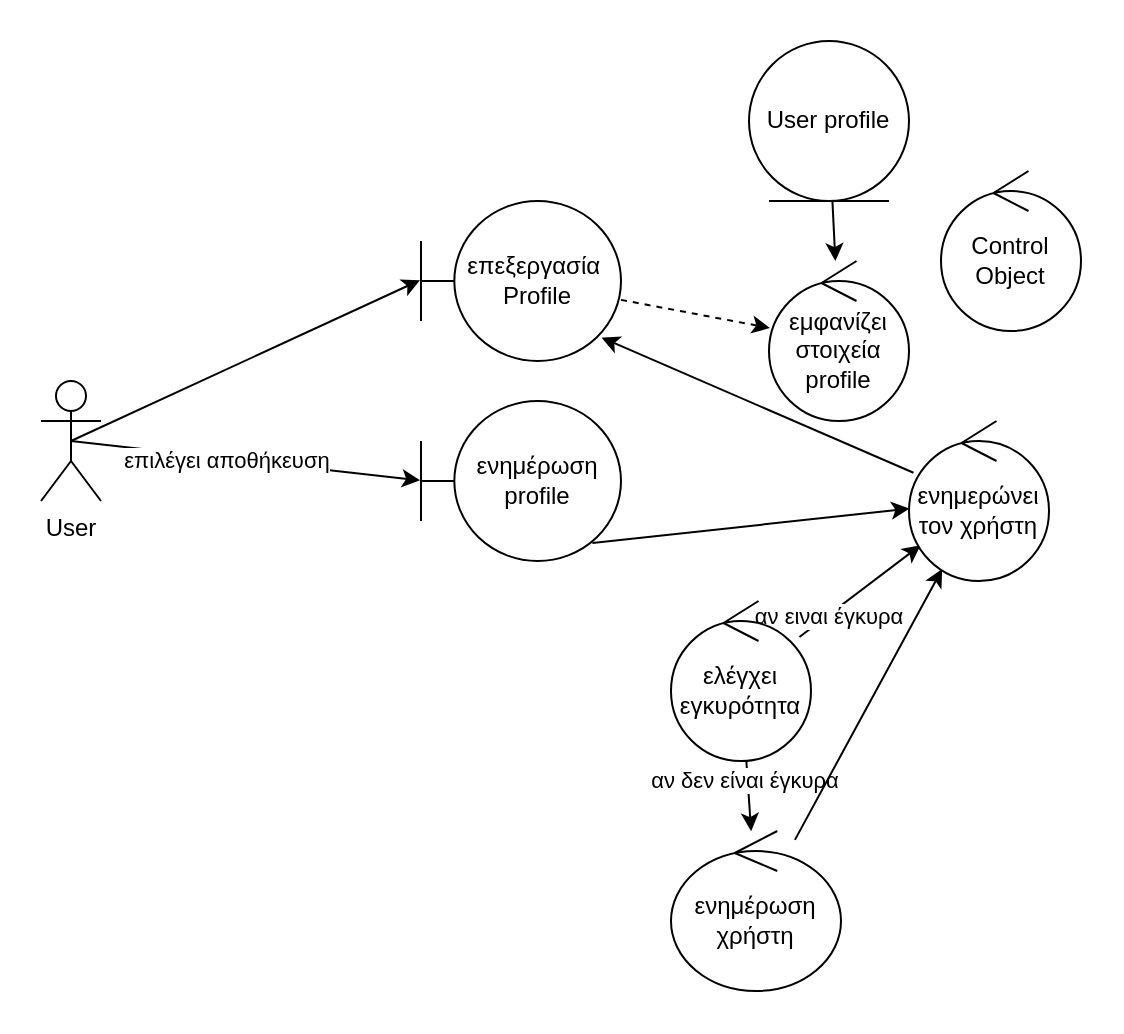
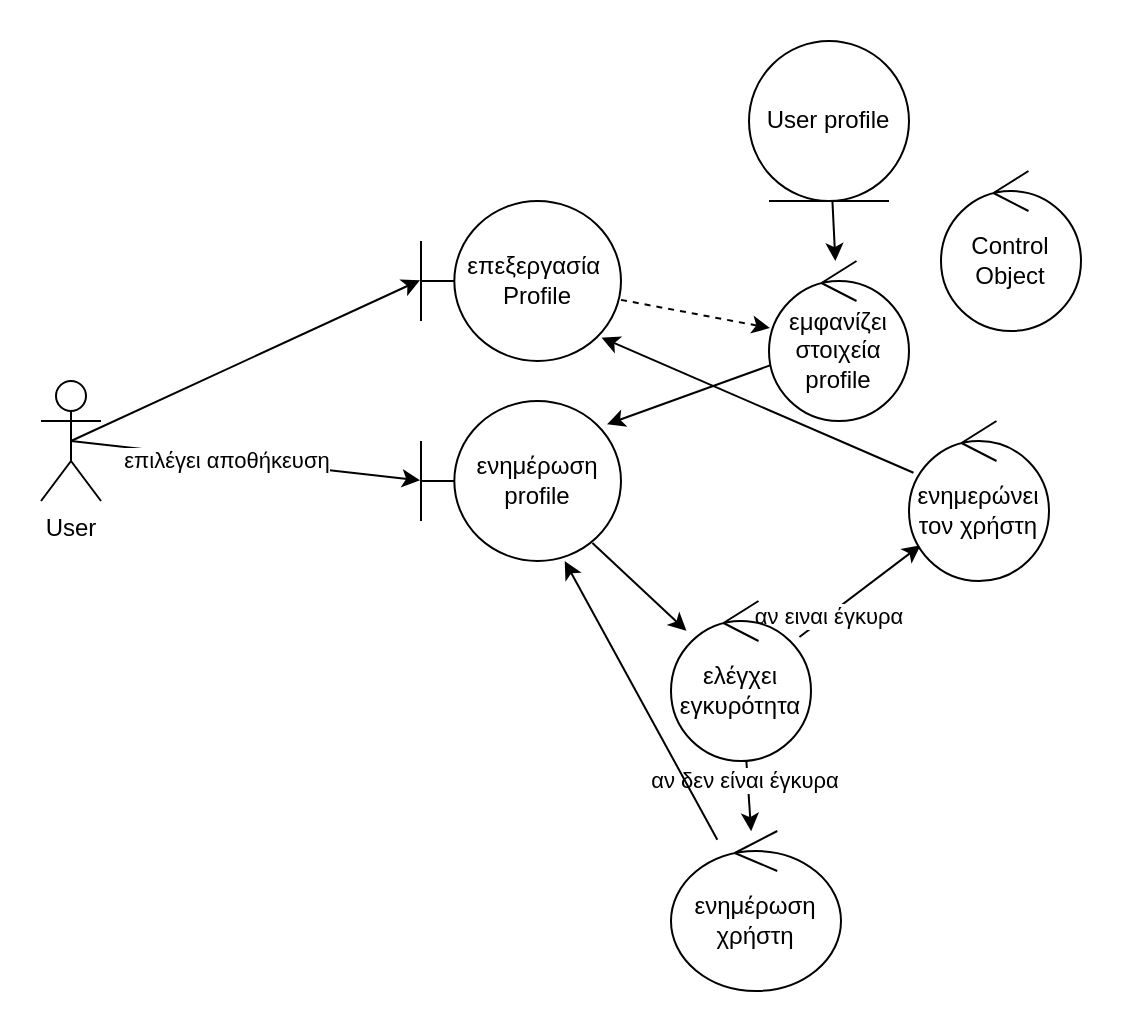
+ <mxCell id="5" value="" style="edgeStyle=none;rounded=0;orthogonalLoop=1;jettySize=auto;html=1;entryX=0.93;entryY=0.146;entryDx=0;entryDy=0;entryPerimeter=0;" edge="1" parent="1" source="6" target="11"><mxGeometry relative="1" as="geometry" /></mxCell>
- <mxCell id="10" value="" style="edgeStyle=none;rounded=0;orthogonalLoop=1;jettySize=auto;html=1;exitX=0.857;exitY=0.888;exitDx=0;exitDy=0;exitPerimeter=0;" edge="1" parent="1" source="11" target="21"><mxGeometry relative="1" as="geometry" /></mxCell>
+ <mxCell id="10" value="" style="edgeStyle=none;rounded=0;orthogonalLoop=1;jettySize=auto;html=1;exitX=0.857;exitY=0.888;exitDx=0;exitDy=0;exitPerimeter=0;" edge="1" parent="1" source="11" target="18"><mxGeometry relative="1" as="geometry" /></mxCell>
- <mxCell id="19" style="edgeStyle=none;rounded=0;orthogonalLoop=1;jettySize=auto;html=1;" edge="1" parent="1" source="20" target="21"><mxGeometry relative="1" as="geometry" /></mxCell>
+ <mxCell id="19" style="edgeStyle=none;rounded=0;orthogonalLoop=1;jettySize=auto;html=1;" edge="1" parent="1" source="20" target="11"><mxGeometry relative="1" as="geometry" /></mxCell>
